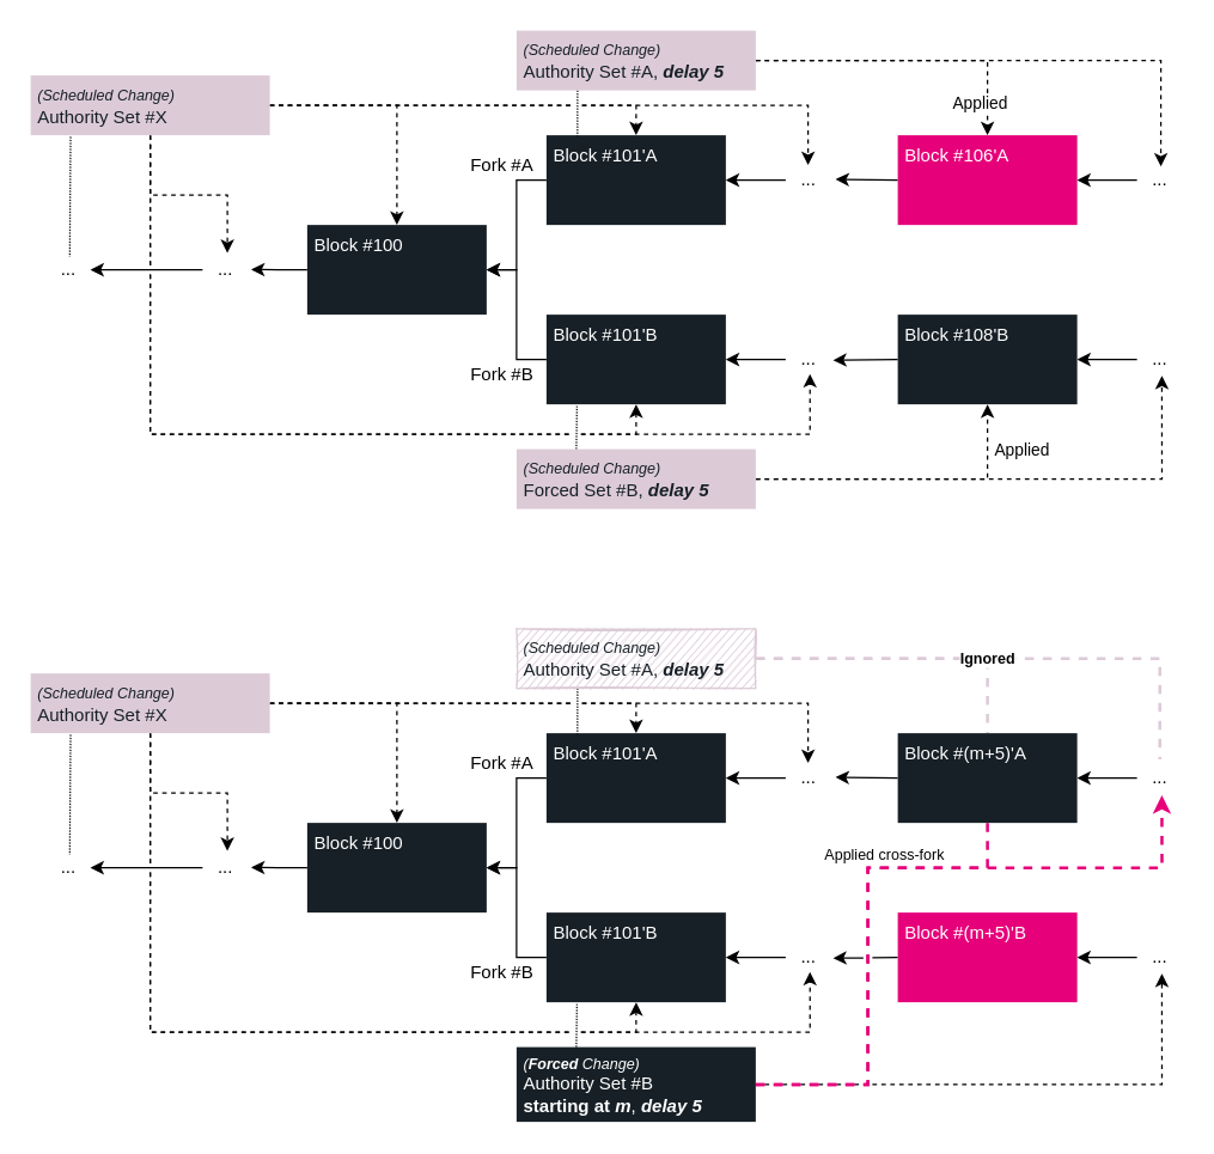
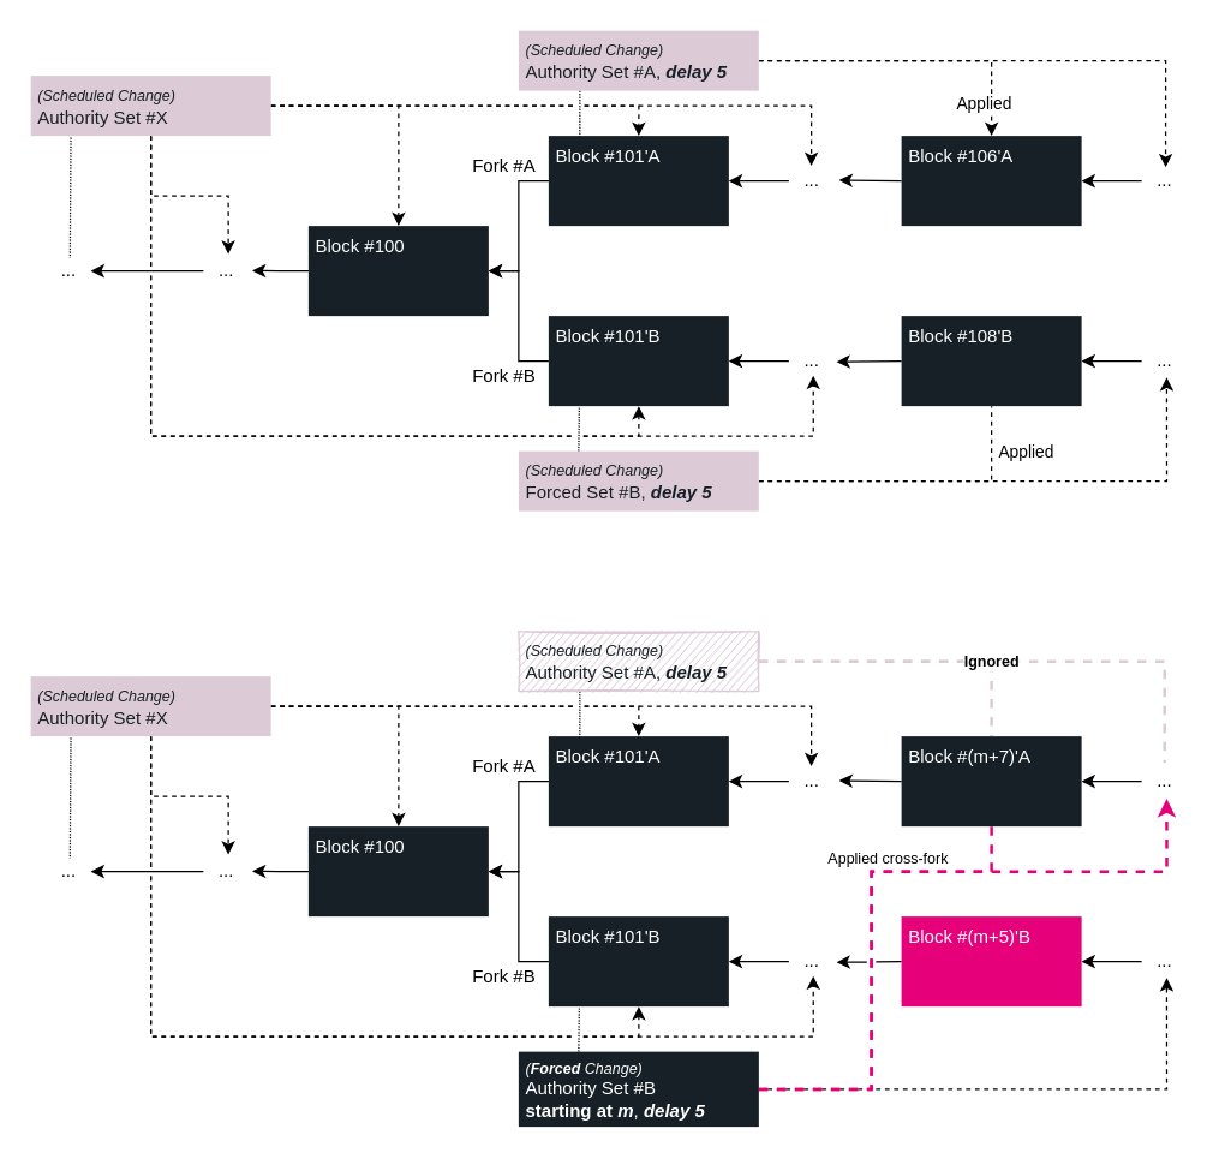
- <mxCell id="36" value="Block #106'A" style="rounded=0;whiteSpace=wrap;html=1;fillColor=#e6007a;strokeColor=none;align=left;verticalAlign=top;fontColor=#FFFFFF;spacingLeft=3;" vertex="1" parent="1"><mxGeometry x="600" y="90" width="120" height="60" as="geometry" /></mxCell>
+ <mxCell id="36" value="Block #106'A" style="rounded=0;whiteSpace=wrap;html=1;fillColor=#172026;strokeColor=none;align=left;verticalAlign=top;fontColor=#FFFFFF;spacingLeft=3;" vertex="1" parent="1"><mxGeometry x="600" y="90" width="120" height="60" as="geometry" /></mxCell>
- <mxCell id="12" style="edgeStyle=orthogonalEdgeStyle;rounded=0;orthogonalLoop=1;jettySize=auto;html=1;dashed=1;" edge="1" parent="1" source="16" target="34"><mxGeometry relative="1" as="geometry"><mxPoint x="590.28" y="272.94" as="targetPoint" /></mxGeometry></mxCell>
+ <mxCell id="12" style="edgeStyle=orthogonalEdgeStyle;rounded=0;orthogonalLoop=1;jettySize=auto;html=1;dashed=1;endArrow=none;" edge="1" parent="1" source="16" target="34"><mxGeometry relative="1" as="geometry"><mxPoint x="590.28" y="272.94" as="targetPoint" /></mxGeometry></mxCell>
- <mxCell id="77" value="Block #(m+5)'A" style="rounded=0;whiteSpace=wrap;html=1;fillColor=#172026;strokeColor=none;align=left;verticalAlign=top;labelBackgroundColor=none;fontColor=#FFFFFF;spacingLeft=3;" vertex="1" parent="1"><mxGeometry x="600" y="490" width="120" height="60" as="geometry" /></mxCell>
+ <mxCell id="77" value="Block #(m+7)'A" style="rounded=0;whiteSpace=wrap;html=1;fillColor=#172026;strokeColor=none;align=left;verticalAlign=top;labelBackgroundColor=none;fontColor=#FFFFFF;spacingLeft=3;" vertex="1" parent="1"><mxGeometry x="600" y="490" width="120" height="60" as="geometry" /></mxCell>
